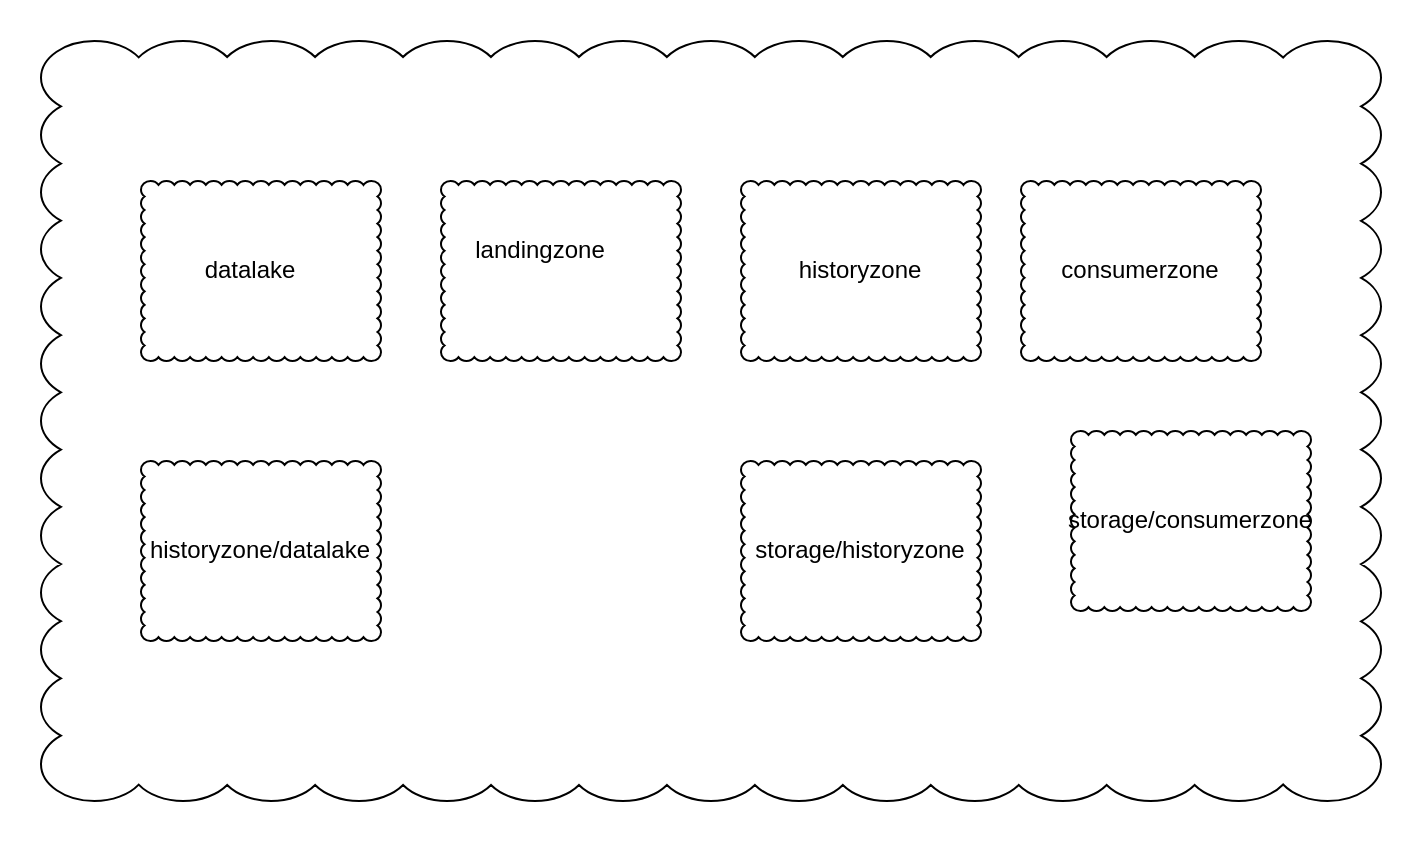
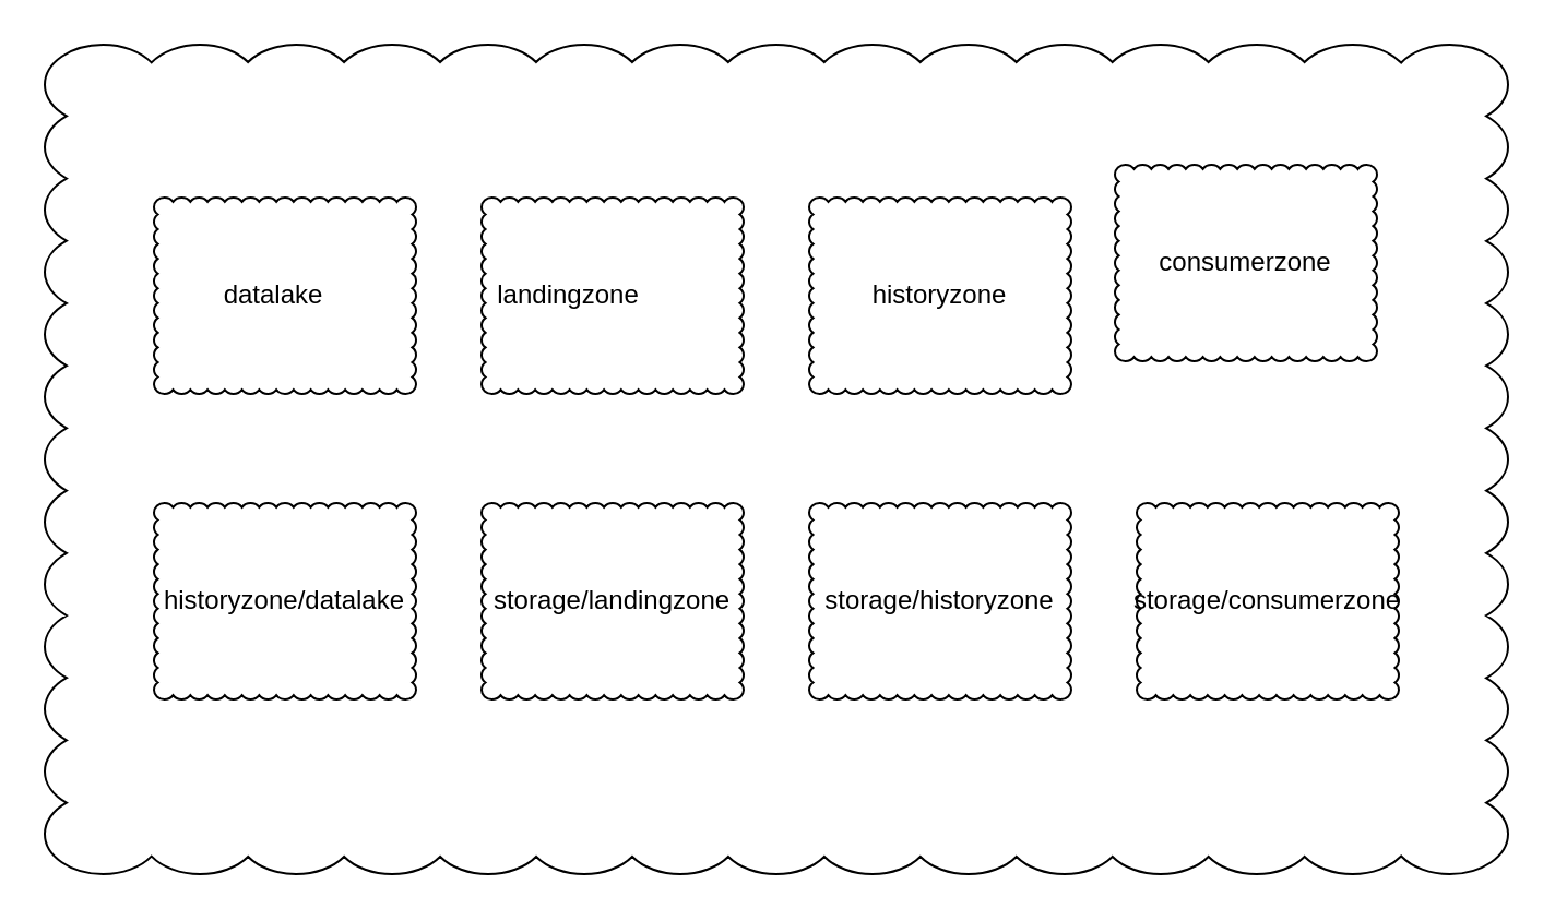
- <mxCell id="14" value="landingzone" style="text;html=1;strokeColor=none;fillColor=none;align=center;verticalAlign=middle;whiteSpace=wrap;rounded=0;" vertex="1" parent="1"><mxGeometry x="250" y="115" width="40" height="20" as="geometry" /></mxCell>
+ <mxCell id="14" value="landingzone" style="text;html=1;strokeColor=none;fillColor=none;align=center;verticalAlign=middle;whiteSpace=wrap;rounded=0;" vertex="1" parent="1"><mxGeometry x="240" y="125" width="40" height="20" as="geometry" /></mxCell>
- <mxCell id="6" value="consumerzone" style="whiteSpace=wrap;html=1;shape=mxgraph.basic.cloud_rect" vertex="1" parent="1"><mxGeometry x="510" y="90" width="120" height="90" as="geometry" /></mxCell>
+ <mxCell id="6" value="consumerzone" style="whiteSpace=wrap;html=1;shape=mxgraph.basic.cloud_rect" vertex="1" parent="1"><mxGeometry x="510" y="75" width="120" height="90" as="geometry" /></mxCell>
- <mxCell id="12" value="storage/consumerzone" style="whiteSpace=wrap;html=1;shape=mxgraph.basic.cloud_rect" vertex="1" parent="1"><mxGeometry x="535" y="215" width="120" height="90" as="geometry" /></mxCell>
+ <mxCell id="12" value="storage/consumerzone" style="whiteSpace=wrap;html=1;shape=mxgraph.basic.cloud_rect" vertex="1" parent="1"><mxGeometry x="520" y="230" width="120" height="90" as="geometry" /></mxCell>
+ <mxCell id="10" value="storage/landingzone" style="whiteSpace=wrap;html=1;shape=mxgraph.basic.cloud_rect" vertex="1" parent="1"><mxGeometry x="220" y="230" width="120" height="90" as="geometry" /></mxCell>
